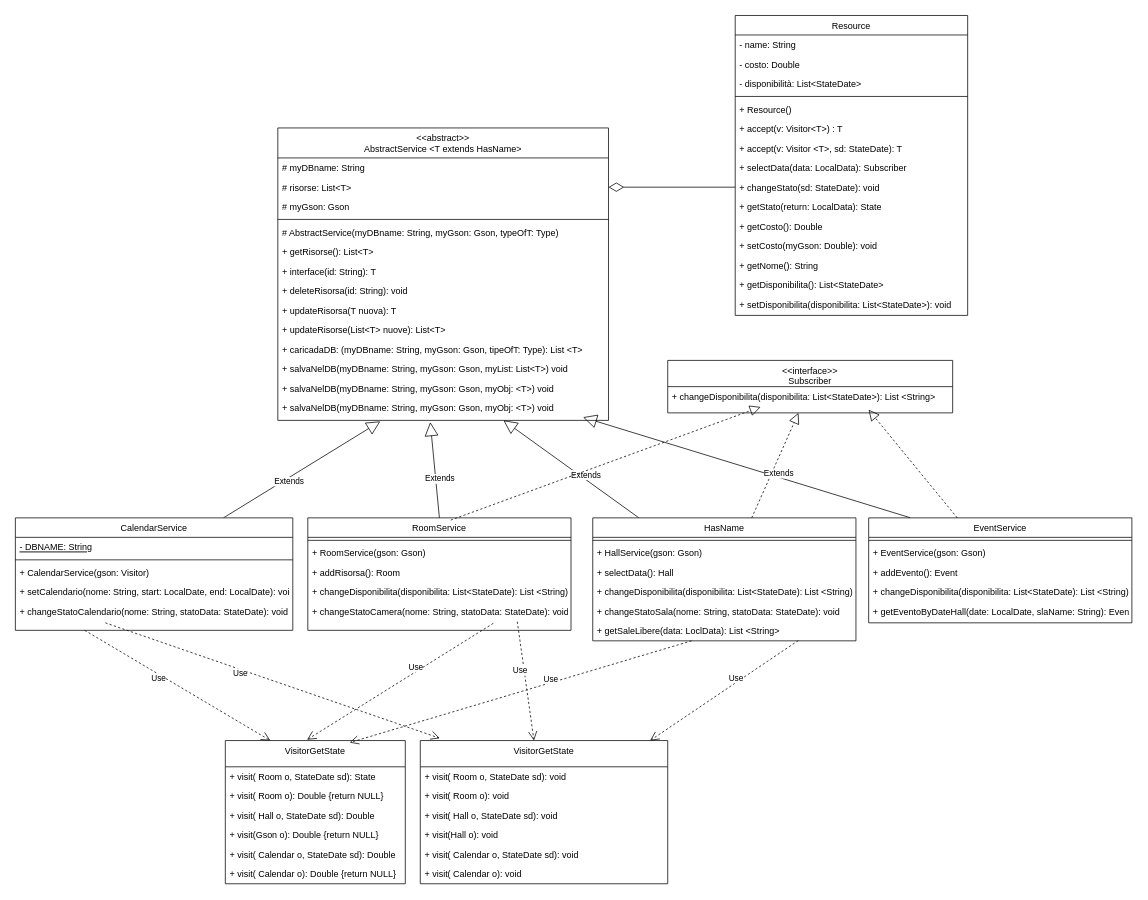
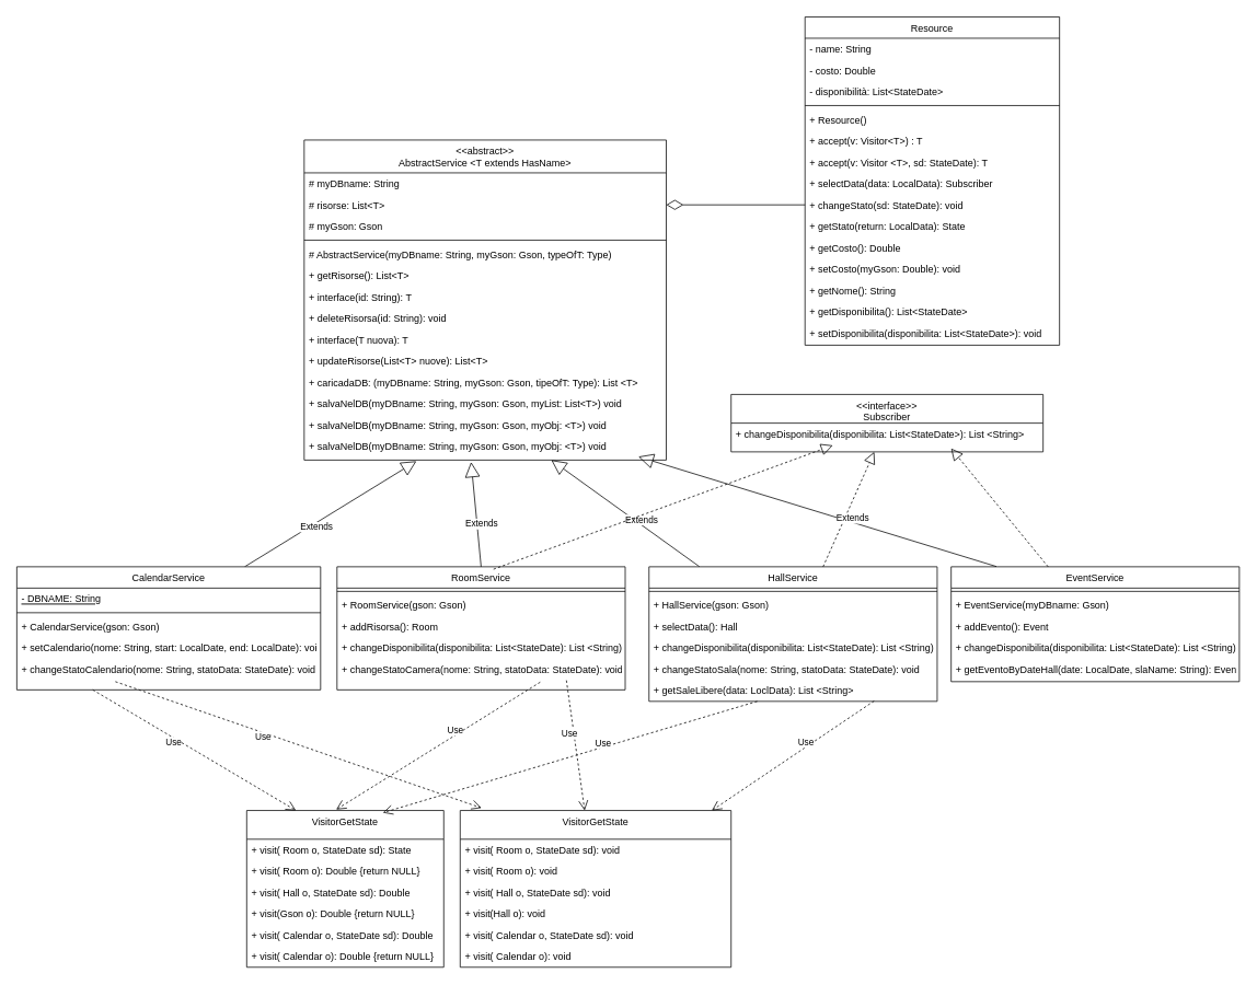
- <mxCell id="11" value="+ updateRisorsa(T nuova): T" style="text;align=left;verticalAlign=top;spacingLeft=4;spacingRight=4;overflow=hidden;rotatable=0;points=[[0,0.5],[1,0.5]];portConstraint=eastwest;" parent="2" vertex="1"><mxGeometry y="230" width="441" height="26" as="geometry" /></mxCell>
+ <mxCell id="11" value="+ interface(T nuova): T" style="text;align=left;verticalAlign=top;spacingLeft=4;spacingRight=4;overflow=hidden;rotatable=0;points=[[0,0.5],[1,0.5]];portConstraint=eastwest;" parent="2" vertex="1"><mxGeometry y="230" width="441" height="26" as="geometry" /></mxCell>
- <mxCell id="28" value="HasName" style="swimlane;fontStyle=0;align=center;verticalAlign=top;childLayout=stackLayout;horizontal=1;startSize=26;horizontalStack=0;resizeParent=1;resizeLast=0;collapsible=1;marginBottom=0;rounded=0;shadow=0;strokeWidth=1;" parent="1" vertex="1"><mxGeometry x="790" y="690" width="351" height="164" as="geometry"><mxRectangle x="230" y="140" width="160" height="26" as="alternateBounds" /></mxGeometry></mxCell>
+ <mxCell id="28" value="HallService" style="swimlane;fontStyle=0;align=center;verticalAlign=top;childLayout=stackLayout;horizontal=1;startSize=26;horizontalStack=0;resizeParent=1;resizeLast=0;collapsible=1;marginBottom=0;rounded=0;shadow=0;strokeWidth=1;" parent="1" vertex="1"><mxGeometry x="790" y="690" width="351" height="164" as="geometry"><mxRectangle x="230" y="140" width="160" height="26" as="alternateBounds" /></mxGeometry></mxCell>
- <mxCell id="65" value="+ EventService(gson: Gson)" style="text;align=left;verticalAlign=top;spacingLeft=4;spacingRight=4;overflow=hidden;rotatable=0;points=[[0,0.5],[1,0.5]];portConstraint=eastwest;" parent="63" vertex="1"><mxGeometry y="34" width="351" height="26" as="geometry" /></mxCell>
+ <mxCell id="65" value="+ EventService(myDBname: Gson)" style="text;align=left;verticalAlign=top;spacingLeft=4;spacingRight=4;overflow=hidden;rotatable=0;points=[[0,0.5],[1,0.5]];portConstraint=eastwest;" parent="63" vertex="1"><mxGeometry y="34" width="351" height="26" as="geometry" /></mxCell>
- <mxCell id="58" value="+ CalendarService(gson: Visitor)" style="text;align=left;verticalAlign=top;spacingLeft=4;spacingRight=4;overflow=hidden;rotatable=0;points=[[0,0.5],[1,0.5]];portConstraint=eastwest;" parent="55" vertex="1"><mxGeometry y="60" width="370" height="26" as="geometry" /></mxCell>
+ <mxCell id="58" value="+ CalendarService(gson: Gson)" style="text;align=left;verticalAlign=top;spacingLeft=4;spacingRight=4;overflow=hidden;rotatable=0;points=[[0,0.5],[1,0.5]];portConstraint=eastwest;" parent="55" vertex="1"><mxGeometry y="60" width="370" height="26" as="geometry" /></mxCell>
